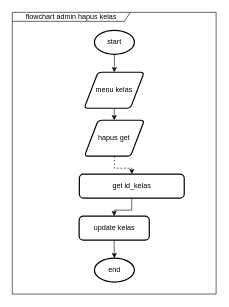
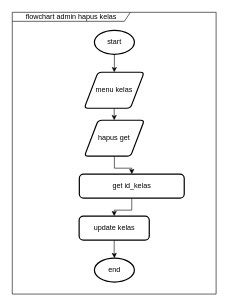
- <mxCell id="10" style="edgeStyle=orthogonalEdgeStyle;rounded=0;orthogonalLoop=1;jettySize=auto;html=1;exitX=0.5;exitY=1;exitDx=0;exitDy=0;entryX=0.5;entryY=0;entryDx=0;entryDy=0;dashed=1;" edge="1" parent="1" source="11" target="13"><mxGeometry relative="1" as="geometry" /></mxCell>
+ <mxCell id="10" style="edgeStyle=orthogonalEdgeStyle;rounded=0;orthogonalLoop=1;jettySize=auto;html=1;exitX=0.5;exitY=1;exitDx=0;exitDy=0;entryX=0.5;entryY=0;entryDx=0;entryDy=0;" edge="1" parent="1" source="11" target="13"><mxGeometry relative="1" as="geometry" /></mxCell>
